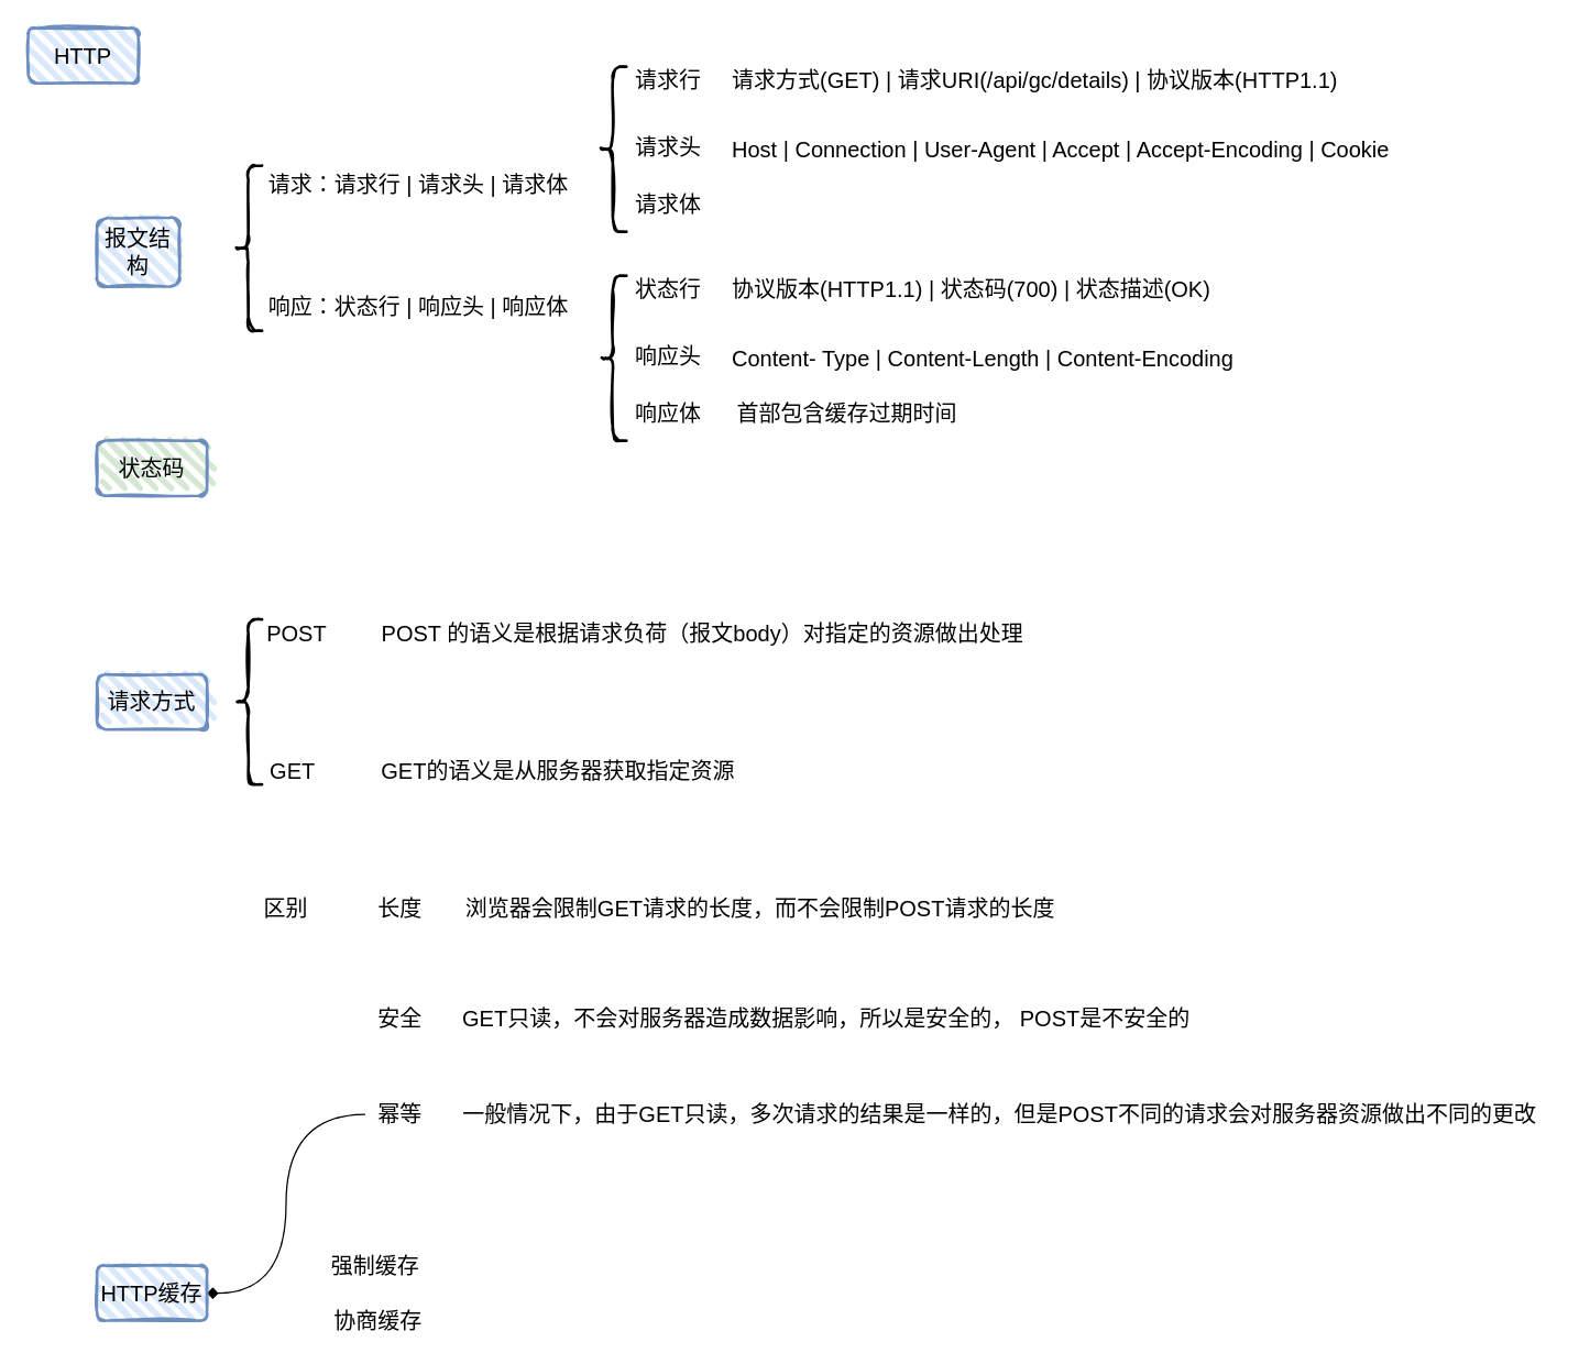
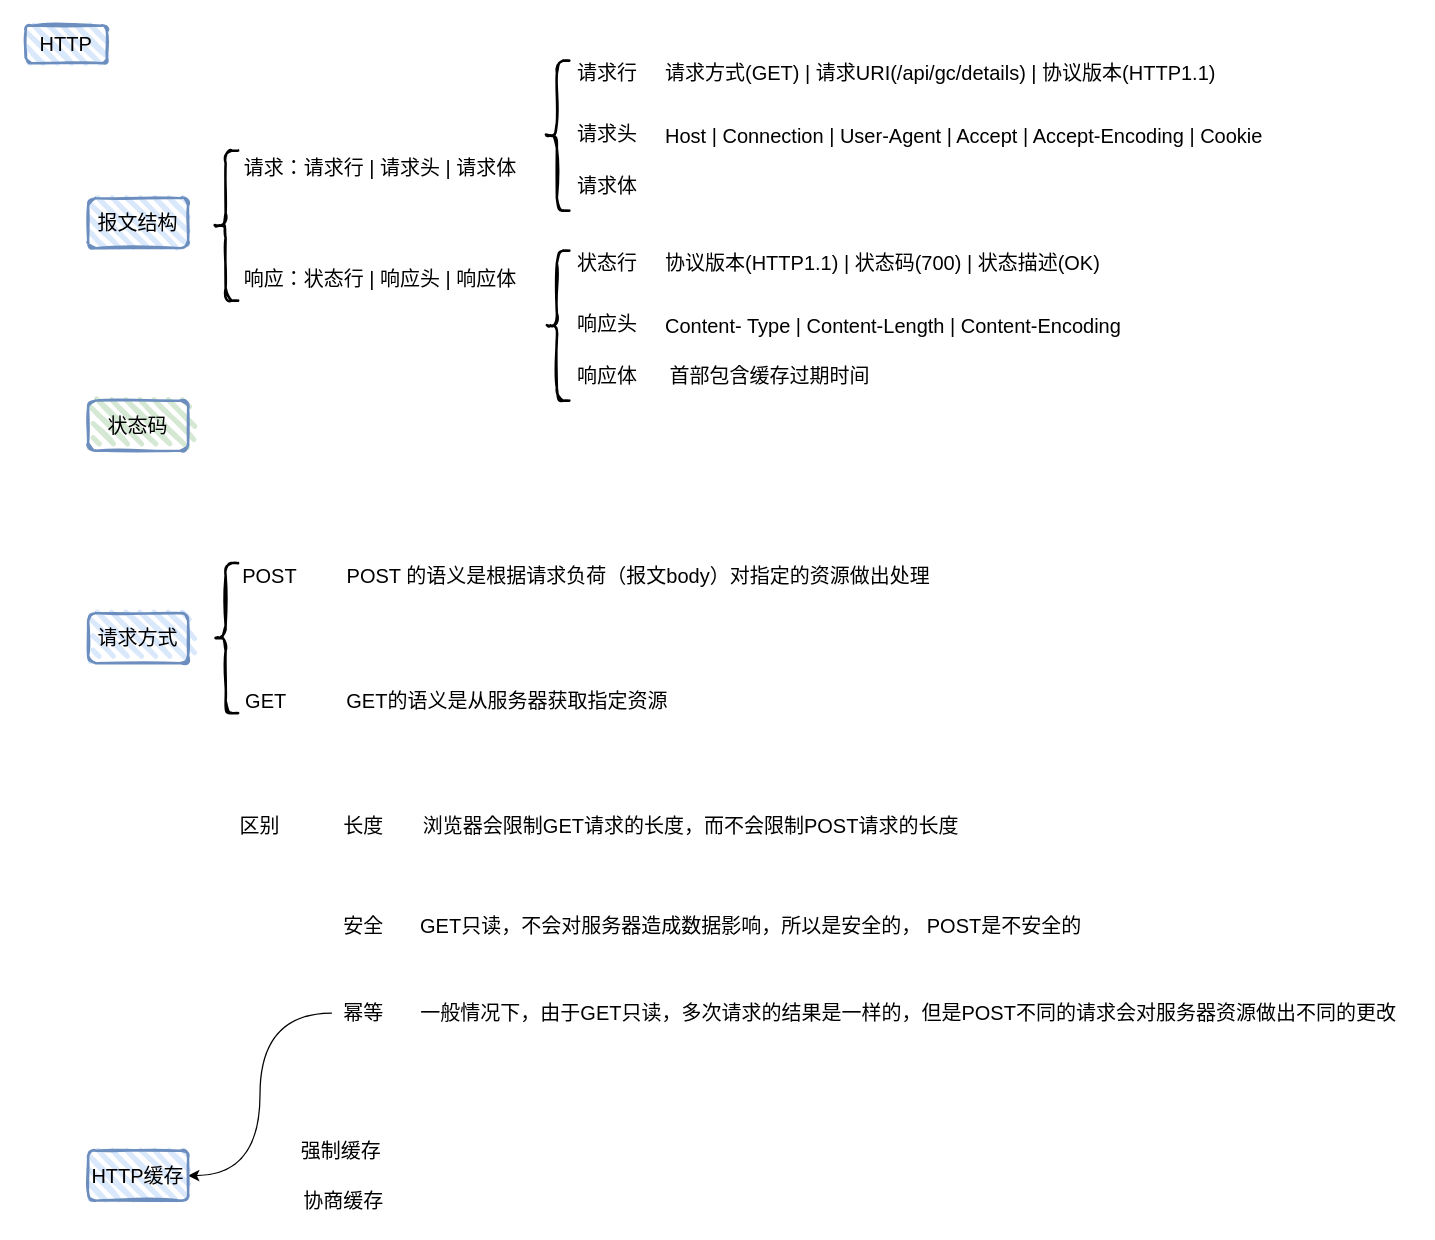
- <mxCell id="2" value="HTTP" style="rounded=1;whiteSpace=wrap;html=1;strokeWidth=2;fillWeight=4;hachureGap=8;hachureAngle=45;fillColor=#dae8fc;sketch=1;strokeColor=#6c8ebf;absoluteArcSize=0;shadow=0;glass=0;imageAspect=1;fillStyle=hachure;labelBorderColor=none;labelBackgroundColor=none;container=0;fontSize=16;" parent="1" vertex="1"><mxGeometry x="20" y="20" width="80" height="40" as="geometry" /></mxCell>
+ <mxCell id="2" value="HTTP" style="rounded=1;whiteSpace=wrap;html=1;strokeWidth=2;fillWeight=4;hachureGap=8;hachureAngle=45;fillColor=#dae8fc;sketch=1;strokeColor=#6c8ebf;absoluteArcSize=0;shadow=0;glass=0;imageAspect=1;fillStyle=hachure;labelBorderColor=none;labelBackgroundColor=none;container=0;fontSize=16;" parent="1" vertex="1"><mxGeometry x="20" y="20" width="65" height="30" as="geometry" /></mxCell>
- <mxCell id="19" value="&lt;span&gt;报文结构&lt;/span&gt;" style="rounded=1;whiteSpace=wrap;html=1;strokeWidth=2;fillWeight=4;hachureGap=8;hachureAngle=45;fillColor=#dae8fc;sketch=1;strokeColor=#6c8ebf;absoluteArcSize=0;shadow=0;glass=0;imageAspect=1;fillStyle=hachure;labelBorderColor=none;labelBackgroundColor=none;container=0;fontSize=16;" vertex="1" parent="1"><mxGeometry x="70" y="158" width="60" height="50" as="geometry" /></mxCell>
+ <mxCell id="19" value="&lt;span&gt;报文结构&lt;/span&gt;" style="rounded=1;whiteSpace=wrap;html=1;strokeWidth=2;fillWeight=4;hachureGap=8;hachureAngle=45;fillColor=#dae8fc;sketch=1;strokeColor=#6c8ebf;absoluteArcSize=0;shadow=0;glass=0;imageAspect=1;fillStyle=hachure;labelBorderColor=none;labelBackgroundColor=none;container=0;fontSize=16;" vertex="1" parent="1"><mxGeometry x="70" y="158" width="80" height="40" as="geometry" /></mxCell>
- <mxCell id="32" style="edgeStyle=orthogonalEdgeStyle;curved=1;rounded=0;orthogonalLoop=1;jettySize=auto;html=1;entryX=1;entryY=0.5;entryDx=0;entryDy=0;fontFamily=Helvetica;fontSize=16;fontColor=#000000;endArrow=diamond;" edge="1" parent="1" source="33" target="35"><mxGeometry relative="1" as="geometry" /></mxCell>
+ <mxCell id="32" style="edgeStyle=orthogonalEdgeStyle;curved=1;rounded=0;orthogonalLoop=1;jettySize=auto;html=1;entryX=1;entryY=0.5;entryDx=0;entryDy=0;fontFamily=Helvetica;fontSize=16;fontColor=#000000;" edge="1" parent="1" source="33" target="35"><mxGeometry relative="1" as="geometry" /></mxCell>
